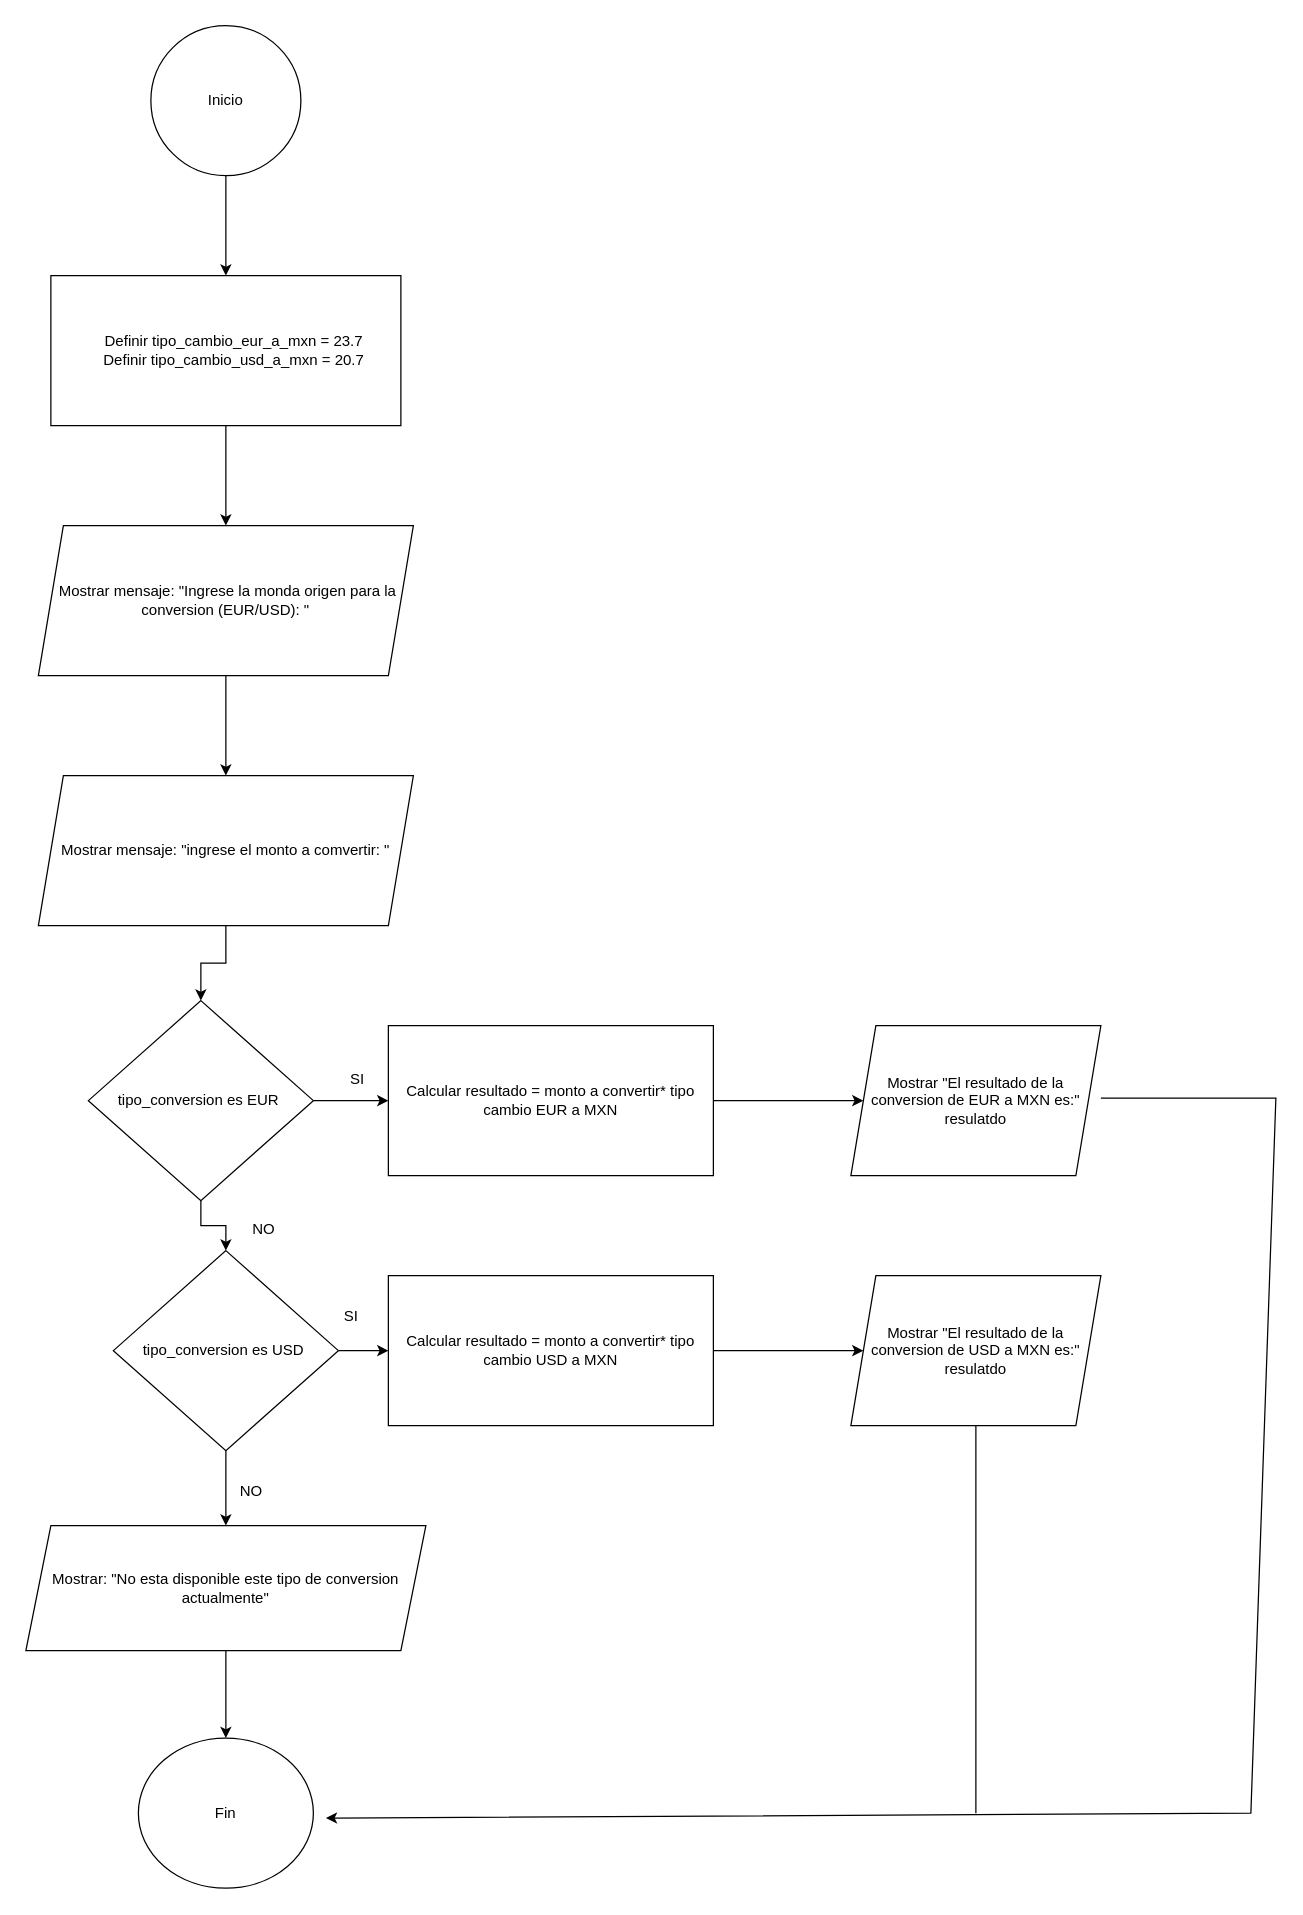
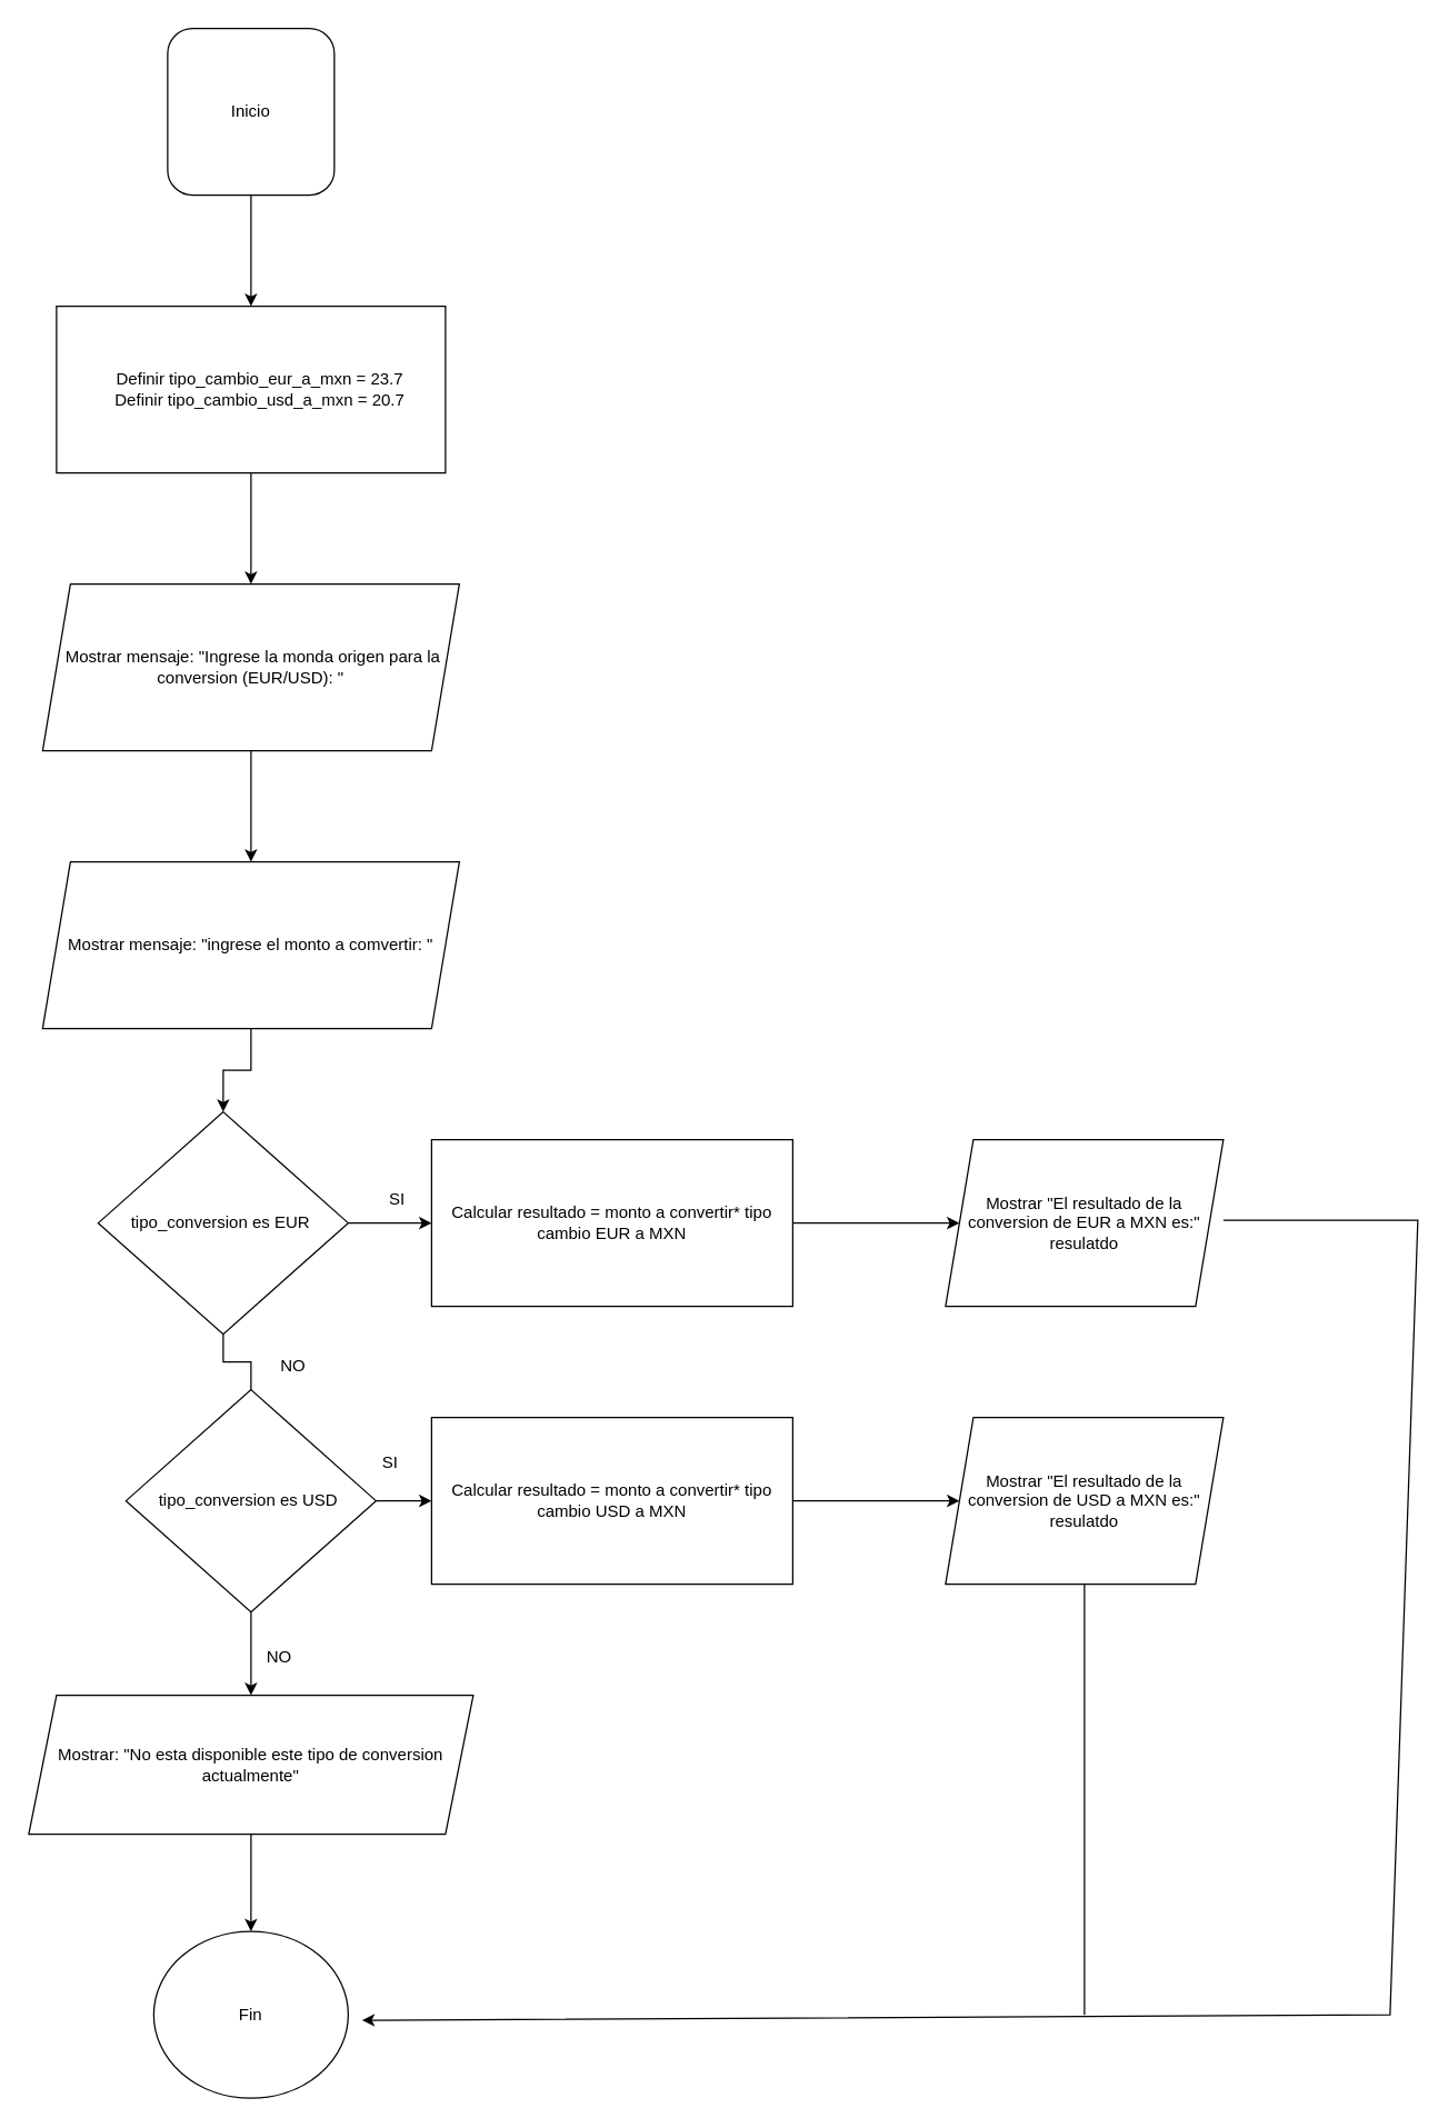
- <mxCell id="3" value="Inicio" style="ellipse;whiteSpace=wrap;html=1;aspect=fixed;" vertex="1" parent="1"><mxGeometry x="120" width="120" height="120" as="geometry" y="20" /></mxCell>
+ <mxCell id="3" value="Inicio" style="whiteSpace=wrap;html=1;aspect=fixed;rounded=1;" vertex="1" parent="1"><mxGeometry x="120" width="120" height="120" as="geometry" y="20" /></mxCell>
- <mxCell id="11" value="" style="edgeStyle=orthogonalEdgeStyle;rounded=0;orthogonalLoop=1;jettySize=auto;html=1;" edge="1" parent="1" source="12" target="18"><mxGeometry relative="1" as="geometry" /></mxCell>
+ <mxCell id="11" value="" style="edgeStyle=orthogonalEdgeStyle;rounded=0;orthogonalLoop=1;jettySize=auto;html=1;endArrow=none;" edge="1" parent="1" source="12" target="18"><mxGeometry relative="1" as="geometry" /></mxCell>
